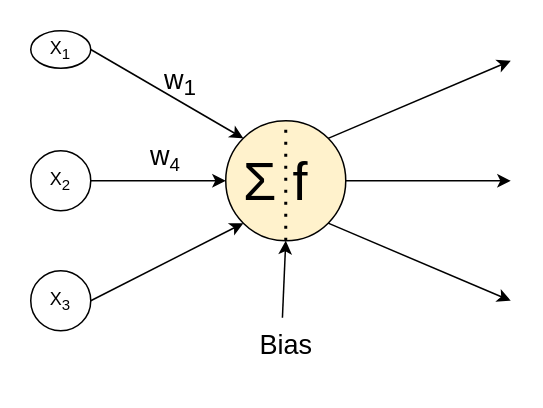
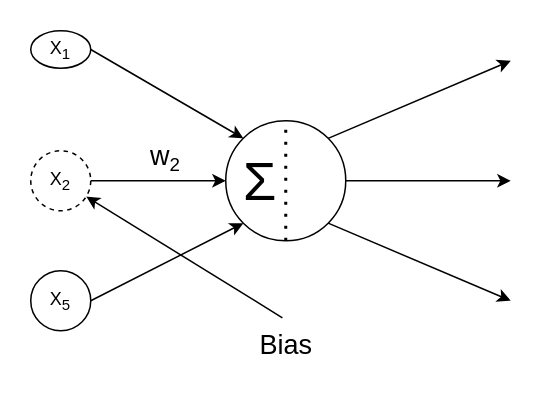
- <mxCell id="16" value="w&lt;sub&gt;1&lt;/sub&gt;" style="text;html=1;strokeColor=none;fillColor=none;align=center;verticalAlign=middle;whiteSpace=wrap;rounded=0;fontSize=18;" vertex="1" parent="1"><mxGeometry x="90" y="40" width="60" height="30" as="geometry" /></mxCell>
- <mxCell id="17" value="w&lt;span style=&quot;font-size: 15px;&quot;&gt;&lt;sub&gt;4&lt;/sub&gt;&lt;/span&gt;" style="text;html=1;strokeColor=none;fillColor=none;align=center;verticalAlign=middle;whiteSpace=wrap;rounded=0;fontSize=18;" vertex="1" parent="1"><mxGeometry x="80" y="90" width="60" height="30" as="geometry" /></mxCell>
+ <mxCell id="17" value="w&lt;span style=&quot;font-size: 15px;&quot;&gt;&lt;sub&gt;2&lt;/sub&gt;&lt;/span&gt;" style="text;html=1;strokeColor=none;fillColor=none;align=center;verticalAlign=middle;whiteSpace=wrap;rounded=0;fontSize=18;" vertex="1" parent="1"><mxGeometry x="80" y="90" width="60" height="30" as="geometry" /></mxCell>
- <mxCell id="4" value="X&lt;sub&gt;2&lt;/sub&gt;" style="ellipse;whiteSpace=wrap;html=1;aspect=fixed;" vertex="1" parent="1"><mxGeometry x="20" y="100" width="40" height="40" as="geometry" /></mxCell>
+ <mxCell id="4" value="X&lt;sub&gt;2&lt;/sub&gt;" style="ellipse;whiteSpace=wrap;html=1;aspect=fixed;dashed=1;" vertex="1" parent="1"><mxGeometry x="20" y="100" width="40" height="40" as="geometry" /></mxCell>
- <mxCell id="2" value="&lt;font style=&quot;font-size: 36px;&quot;&gt;&amp;nbsp;Σ&lt;/font&gt;" style="ellipse;whiteSpace=wrap;html=1;aspect=fixed;align=left;fillColor=#fff2cc;" vertex="1" parent="1"><mxGeometry x="150" y="80" width="80" height="80" as="geometry" /></mxCell>
+ <mxCell id="2" value="&lt;font style=&quot;font-size: 36px;&quot;&gt;&amp;nbsp;Σ&lt;/font&gt;" style="ellipse;whiteSpace=wrap;html=1;aspect=fixed;align=left;" vertex="1" parent="1"><mxGeometry x="150" y="80" width="80" height="80" as="geometry" /></mxCell>
- <mxCell id="12" value="&lt;div style=&quot;text-align: right;&quot;&gt;&lt;span style=&quot;font-family: Calibri, sans-serif; background-color: initial;&quot;&gt;&lt;font style=&quot;font-size: 36px;&quot;&gt;f&lt;/font&gt;&lt;/span&gt;&lt;/div&gt;&lt;span lang=&quot;DE-CH&quot;&gt;&lt;div style=&quot;text-align: right;&quot;&gt;&lt;/div&gt;&lt;span style=&quot;font-size: 11pt; line-height: 107%;&quot; lang=&quot;DE-CH&quot;&gt;&lt;span style=&quot;font-size: 11pt; line-height: 107%;&quot; lang=&quot;DE-CH&quot;&gt;&lt;span style=&quot;font-size: 11pt; line-height: 107%;&quot; lang=&quot;DE-CH&quot;&gt;&lt;span style=&quot;font-size: 11pt; line-height: 107%;&quot; lang=&quot;DE-CH&quot;&gt;&lt;/span&gt;&lt;/span&gt;&lt;/span&gt;&lt;/span&gt;&lt;/span&gt;" style="text;html=1;strokeColor=none;fillColor=none;align=center;verticalAlign=middle;whiteSpace=wrap;rounded=0;fontSize=18;" vertex="1" parent="1"><mxGeometry x="180" y="105" width="40" height="30" as="geometry" /></mxCell>
- <mxCell id="10" value="" style="endArrow=classic;html=1;rounded=0;fontSize=18;exitX=0.463;exitY=0.034;exitDx=0;exitDy=0;exitPerimeter=0;entryX=0.5;entryY=1;entryDx=0;entryDy=0;" edge="1" parent="1" source="9" target="2"><mxGeometry width="50" height="50" relative="1" as="geometry"><mxPoint x="170" y="120" as="sourcePoint" /><mxPoint x="220" y="70" as="targetPoint" /></mxGeometry></mxCell>
+ <mxCell id="10" value="" style="endArrow=classic;html=1;rounded=0;fontSize=18;exitX=0.463;exitY=0.034;exitDx=0;exitDy=0;exitPerimeter=0;" edge="1" parent="1" source="9" target="4"><mxGeometry width="50" height="50" relative="1" as="geometry"><mxPoint x="170" y="120" as="sourcePoint" /><mxPoint x="220" y="70" as="targetPoint" /></mxGeometry></mxCell>
- <mxCell id="5" value="X&lt;sub&gt;3&lt;/sub&gt;" style="ellipse;whiteSpace=wrap;html=1;aspect=fixed;" vertex="1" parent="1"><mxGeometry x="20" y="180" width="40" height="40" as="geometry" /></mxCell>
+ <mxCell id="5" value="X&lt;sub&gt;5&lt;/sub&gt;" style="ellipse;whiteSpace=wrap;html=1;aspect=fixed;" vertex="1" parent="1"><mxGeometry x="20" y="180" width="40" height="40" as="geometry" /></mxCell>
